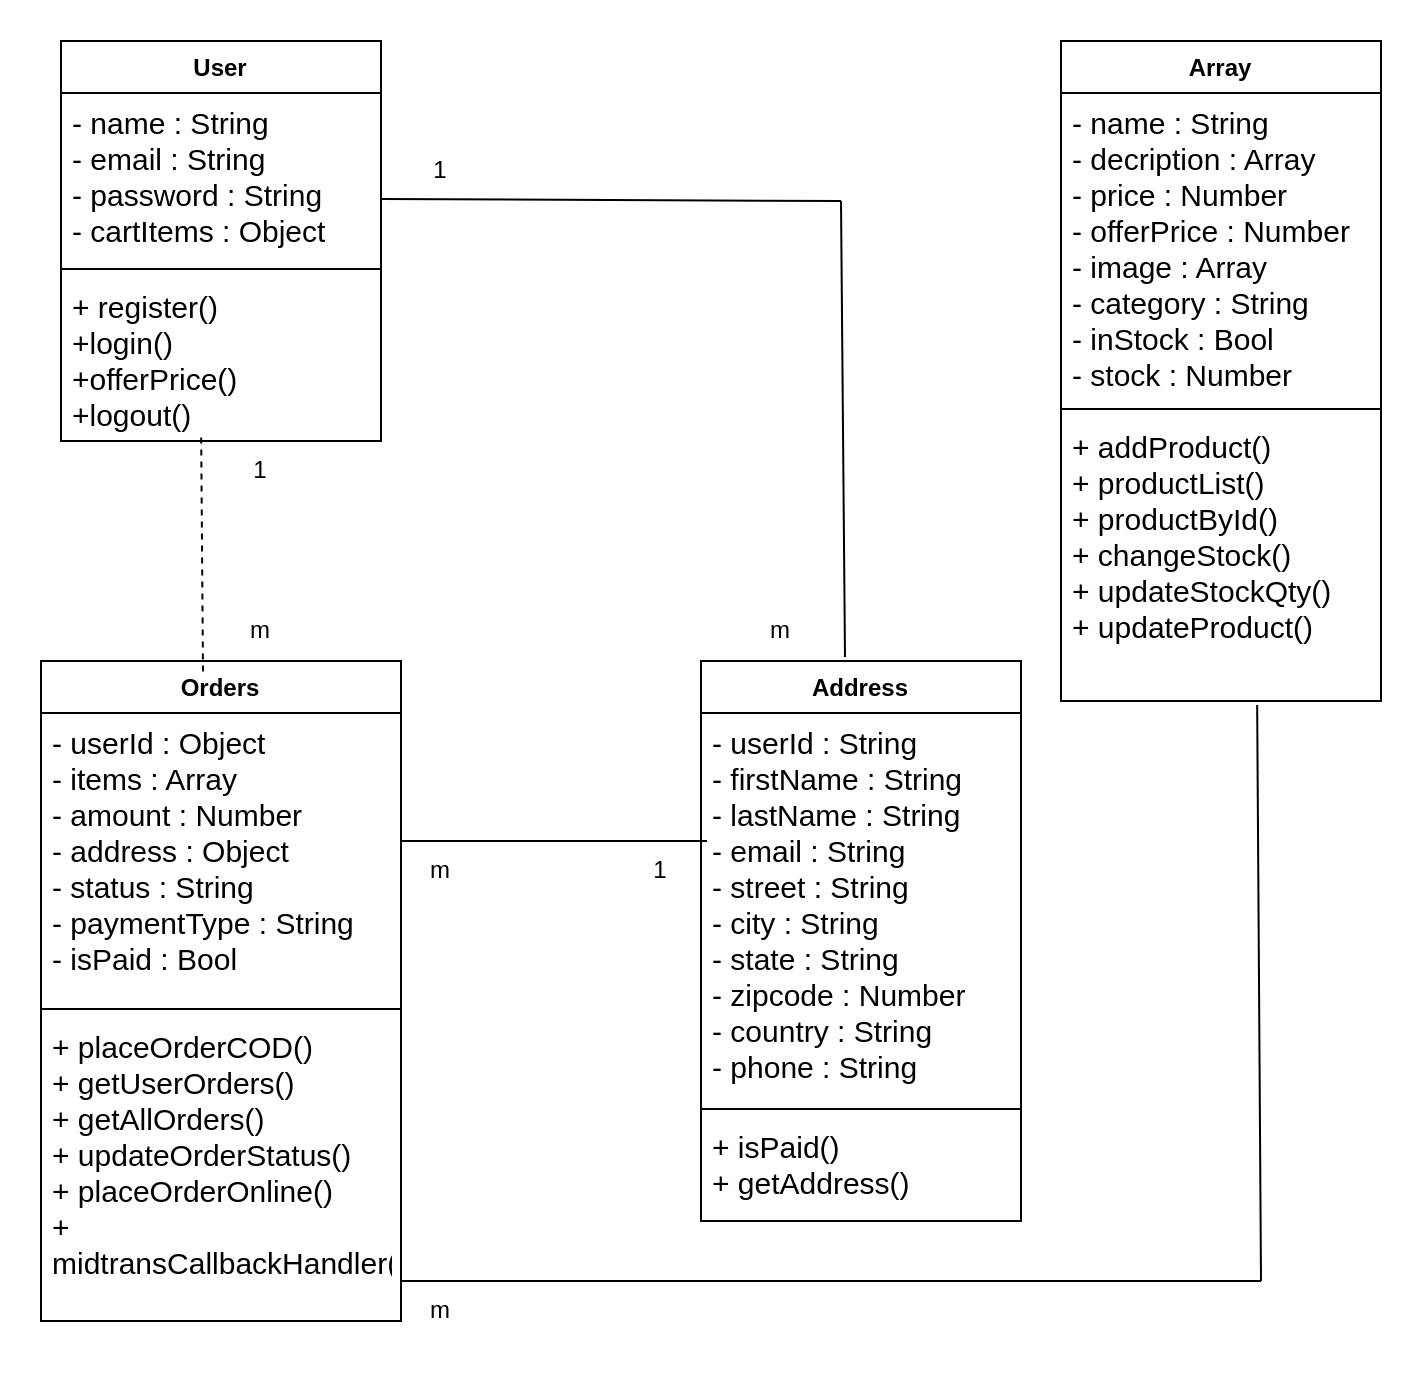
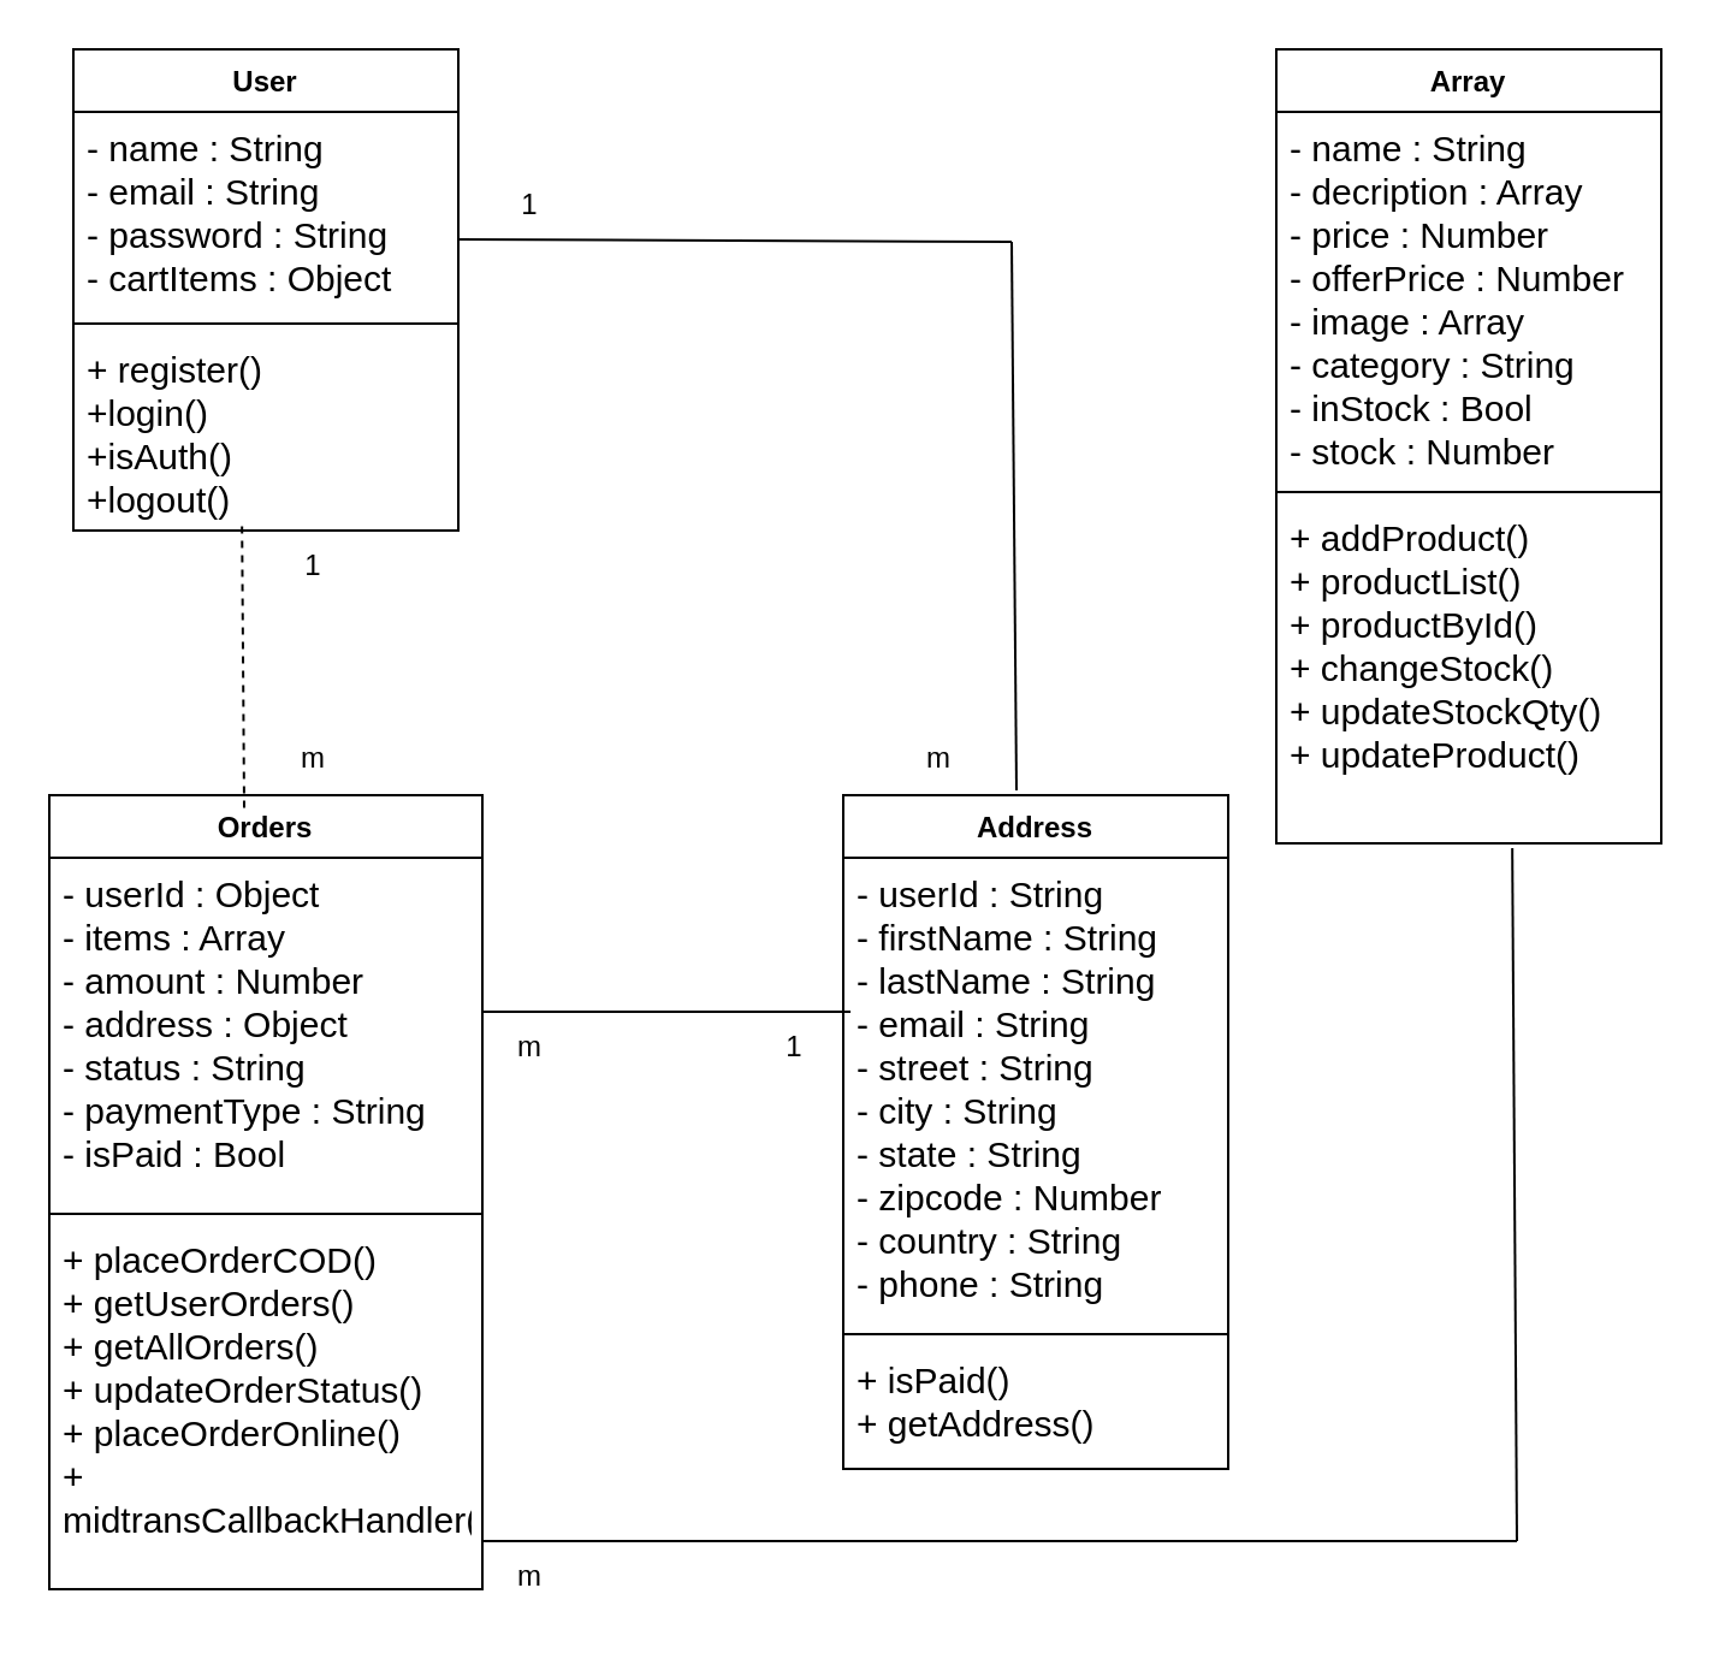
- <mxCell id="5" value="&lt;font style=&quot;font-size: 15px;&quot;&gt;+ register()&lt;/font&gt;&lt;div&gt;&lt;font style=&quot;font-size: 15px;&quot;&gt;+login()&lt;/font&gt;&lt;/div&gt;&lt;div&gt;&lt;font style=&quot;font-size: 15px;&quot;&gt;+offerPrice()&lt;/font&gt;&lt;/div&gt;&lt;div&gt;&lt;font style=&quot;font-size: 15px;&quot;&gt;+logout()&lt;/font&gt;&lt;/div&gt;" style="text;strokeColor=none;fillColor=none;align=left;verticalAlign=top;spacingLeft=4;spacingRight=4;overflow=hidden;rotatable=0;points=[[0,0.5],[1,0.5]];portConstraint=eastwest;whiteSpace=wrap;html=1;" parent="2" vertex="1"><mxGeometry y="118" width="160" height="82" as="geometry" /></mxCell>
+ <mxCell id="5" value="&lt;font style=&quot;font-size: 15px;&quot;&gt;+ register()&lt;/font&gt;&lt;div&gt;&lt;font style=&quot;font-size: 15px;&quot;&gt;+login()&lt;/font&gt;&lt;/div&gt;&lt;div&gt;&lt;font style=&quot;font-size: 15px;&quot;&gt;+isAuth()&lt;/font&gt;&lt;/div&gt;&lt;div&gt;&lt;font style=&quot;font-size: 15px;&quot;&gt;+logout()&lt;/font&gt;&lt;/div&gt;" style="text;strokeColor=none;fillColor=none;align=left;verticalAlign=top;spacingLeft=4;spacingRight=4;overflow=hidden;rotatable=0;points=[[0,0.5],[1,0.5]];portConstraint=eastwest;whiteSpace=wrap;html=1;" parent="2" vertex="1"><mxGeometry y="118" width="160" height="82" as="geometry" /></mxCell>
